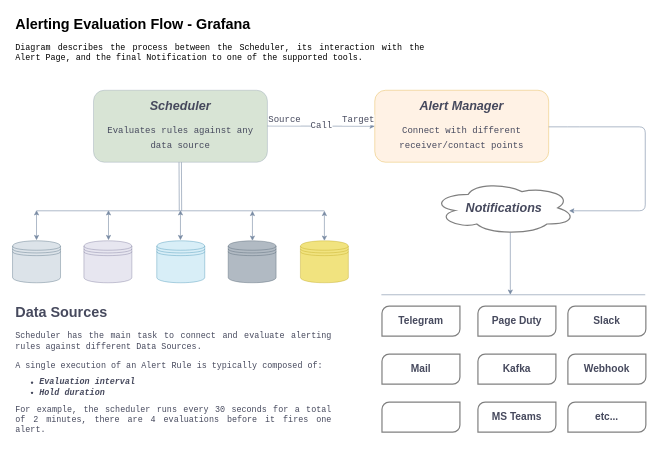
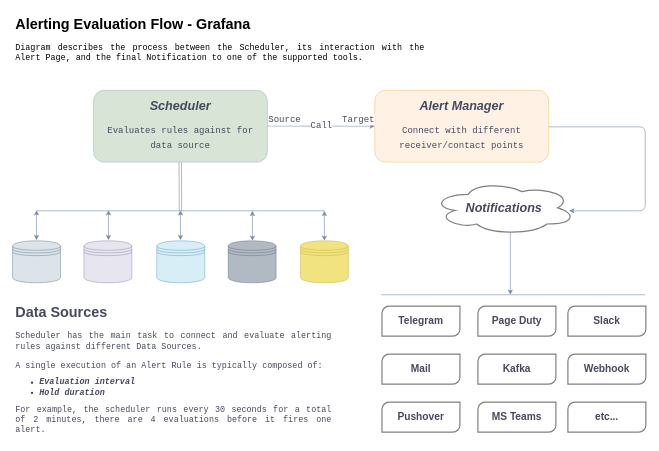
- <mxCell id="8" value="&lt;div&gt;&lt;span style=&quot;font-size: 15px ; font-family: &amp;#34;courier new&amp;#34;&quot;&gt;Evaluates rules against any data source&lt;/span&gt;&lt;/div&gt;" style="text;html=1;strokeColor=none;fillColor=none;align=center;verticalAlign=middle;whiteSpace=wrap;rounded=0;shadow=0;sketch=0;fontFamily=Helvetica;fontSize=21;fontColor=#46495D;opacity=50;" parent="5" vertex="1"><mxGeometry x="10" y="41" width="270" height="69" as="geometry" /></mxCell>
+ <mxCell id="8" value="&lt;div&gt;&lt;span style=&quot;font-size: 15px ; font-family: &amp;#34;courier new&amp;#34;&quot;&gt;Evaluates rules against for data source&lt;/span&gt;&lt;/div&gt;" style="text;html=1;strokeColor=none;fillColor=none;align=center;verticalAlign=middle;whiteSpace=wrap;rounded=0;shadow=0;sketch=0;fontFamily=Helvetica;fontSize=21;fontColor=#46495D;opacity=50;" parent="5" vertex="1"><mxGeometry x="10" y="41" width="270" height="69" as="geometry" /></mxCell>
+ <mxCell id="40" value="&lt;font face=&quot;Helvetica&quot; size=&quot;1&quot;&gt;&lt;b style=&quot;font-size: 17px&quot;&gt;Pushover&lt;/b&gt;&lt;/font&gt;" style="text;html=1;strokeColor=none;fillColor=none;align=center;verticalAlign=middle;whiteSpace=wrap;rounded=0;shadow=0;labelBorderColor=none;sketch=0;fontFamily=Courier New;fontSize=15;fontColor=#46495D;opacity=50;" parent="38" vertex="1"><mxGeometry y="10" width="130" height="30" as="geometry" /></mxCell>
